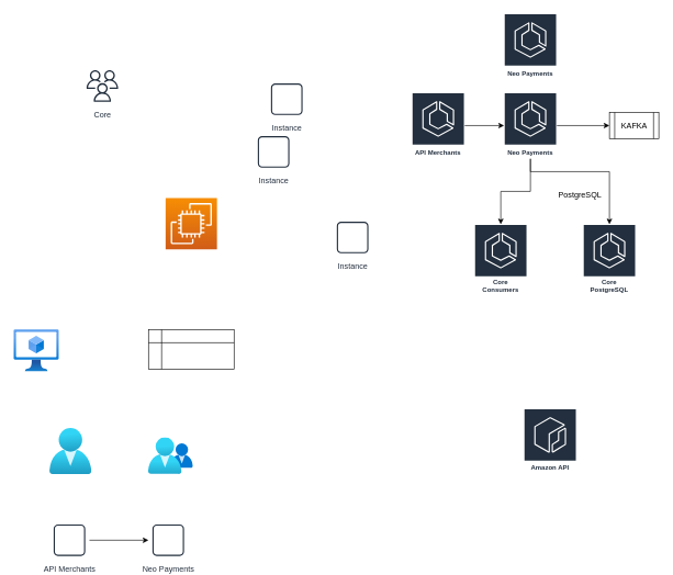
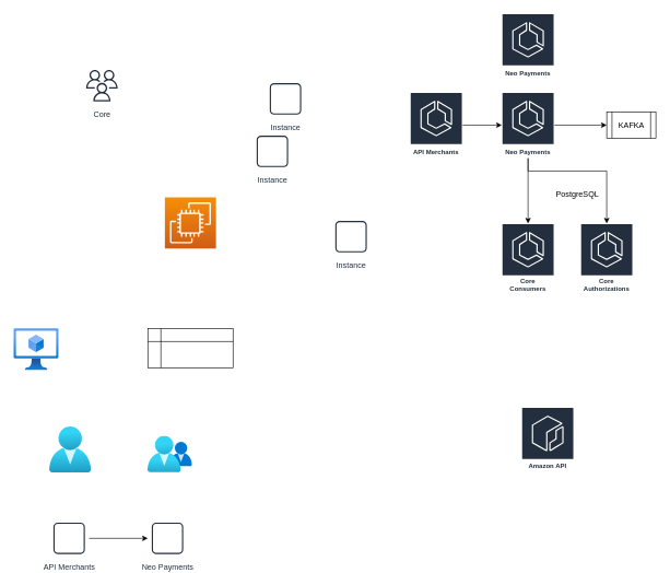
- <mxCell id="22" value="Core Consumers" style="sketch=0;outlineConnect=0;fontColor=#232F3E;gradientColor=none;strokeColor=#ffffff;fillColor=#232F3E;dashed=0;verticalLabelPosition=middle;verticalAlign=bottom;align=center;html=1;whiteSpace=wrap;fontSize=10;fontStyle=1;spacing=3;shape=mxgraph.aws4.productIcon;prIcon=mxgraph.aws4.ecs;" vertex="1" parent="1"><mxGeometry x="720" y="340" width="80" height="110" as="geometry" /></mxCell>
+ <mxCell id="22" value="Core Consumers" style="sketch=0;outlineConnect=0;fontColor=#232F3E;gradientColor=none;strokeColor=#ffffff;fillColor=#232F3E;dashed=0;verticalLabelPosition=middle;verticalAlign=bottom;align=center;html=1;whiteSpace=wrap;fontSize=10;fontStyle=1;spacing=3;shape=mxgraph.aws4.productIcon;prIcon=mxgraph.aws4.ecs;" vertex="1" parent="1"><mxGeometry x="765" y="340" width="80" height="110" as="geometry" /></mxCell>
- <mxCell id="23" value="Core PostgreSQL" style="sketch=0;outlineConnect=0;fontColor=#232F3E;gradientColor=none;strokeColor=#ffffff;fillColor=#232F3E;dashed=0;verticalLabelPosition=middle;verticalAlign=bottom;align=center;html=1;whiteSpace=wrap;fontSize=10;fontStyle=1;spacing=3;shape=mxgraph.aws4.productIcon;prIcon=mxgraph.aws4.ecs;" vertex="1" parent="1"><mxGeometry x="885" y="340" width="80" height="110" as="geometry" /></mxCell>
+ <mxCell id="23" value="Core Authorizations" style="sketch=0;outlineConnect=0;fontColor=#232F3E;gradientColor=none;strokeColor=#ffffff;fillColor=#232F3E;dashed=0;verticalLabelPosition=middle;verticalAlign=bottom;align=center;html=1;whiteSpace=wrap;fontSize=10;fontStyle=1;spacing=3;shape=mxgraph.aws4.productIcon;prIcon=mxgraph.aws4.ecs;" vertex="1" parent="1"><mxGeometry x="885" y="340" width="80" height="110" as="geometry" /></mxCell>
